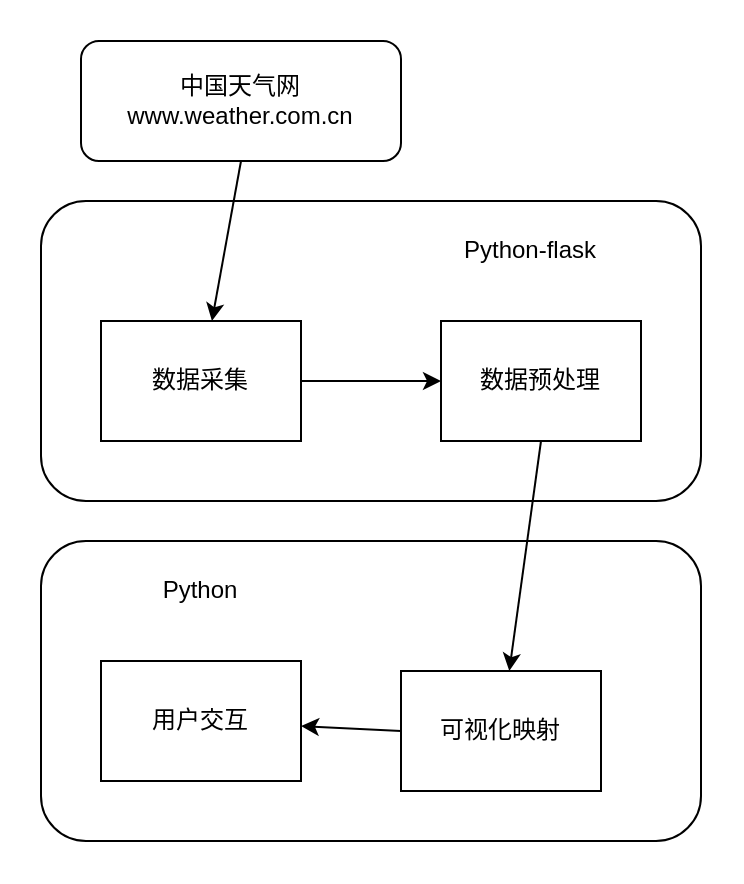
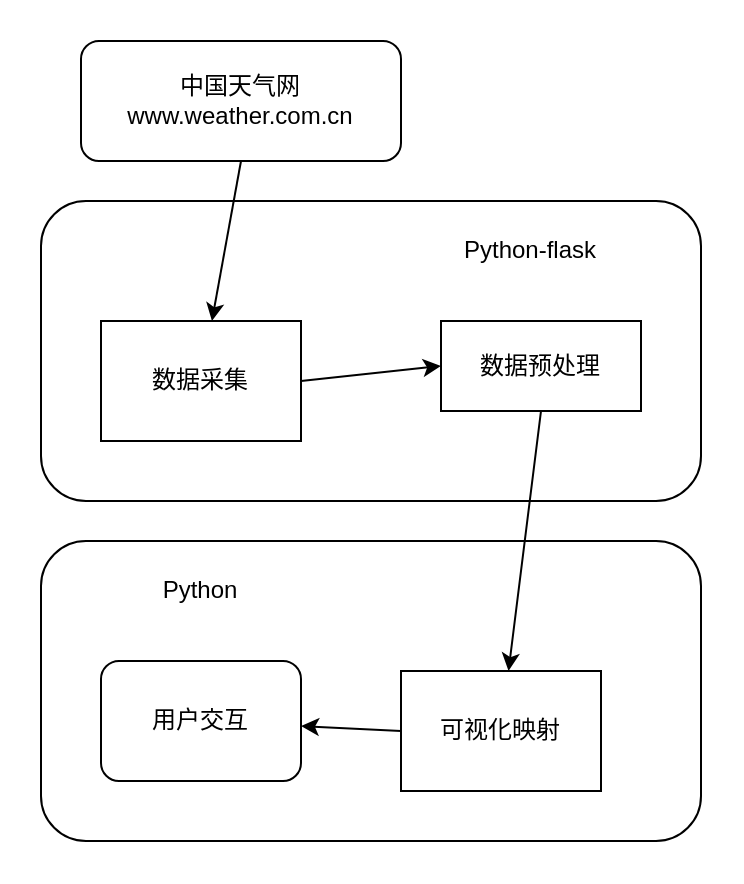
- <mxCell id="9" value="数据预处理" style="rounded=0;whiteSpace=wrap;html=1;" vertex="1" parent="1"><mxGeometry x="220" y="160" width="100" height="60" as="geometry" /></mxCell>
+ <mxCell id="9" value="数据预处理" style="rounded=0;whiteSpace=wrap;html=1;" vertex="1" parent="1"><mxGeometry x="220" y="160" width="100" height="45" as="geometry" /></mxCell>
- <mxCell id="11" value="用户交互" style="rounded=0;whiteSpace=wrap;html=1;" vertex="1" parent="1"><mxGeometry x="50" y="330" width="100" height="60" as="geometry" /></mxCell>
+ <mxCell id="11" value="用户交互" style="whiteSpace=wrap;html=1;rounded=1;" vertex="1" parent="1"><mxGeometry x="50" y="330" width="100" height="60" as="geometry" /></mxCell>
